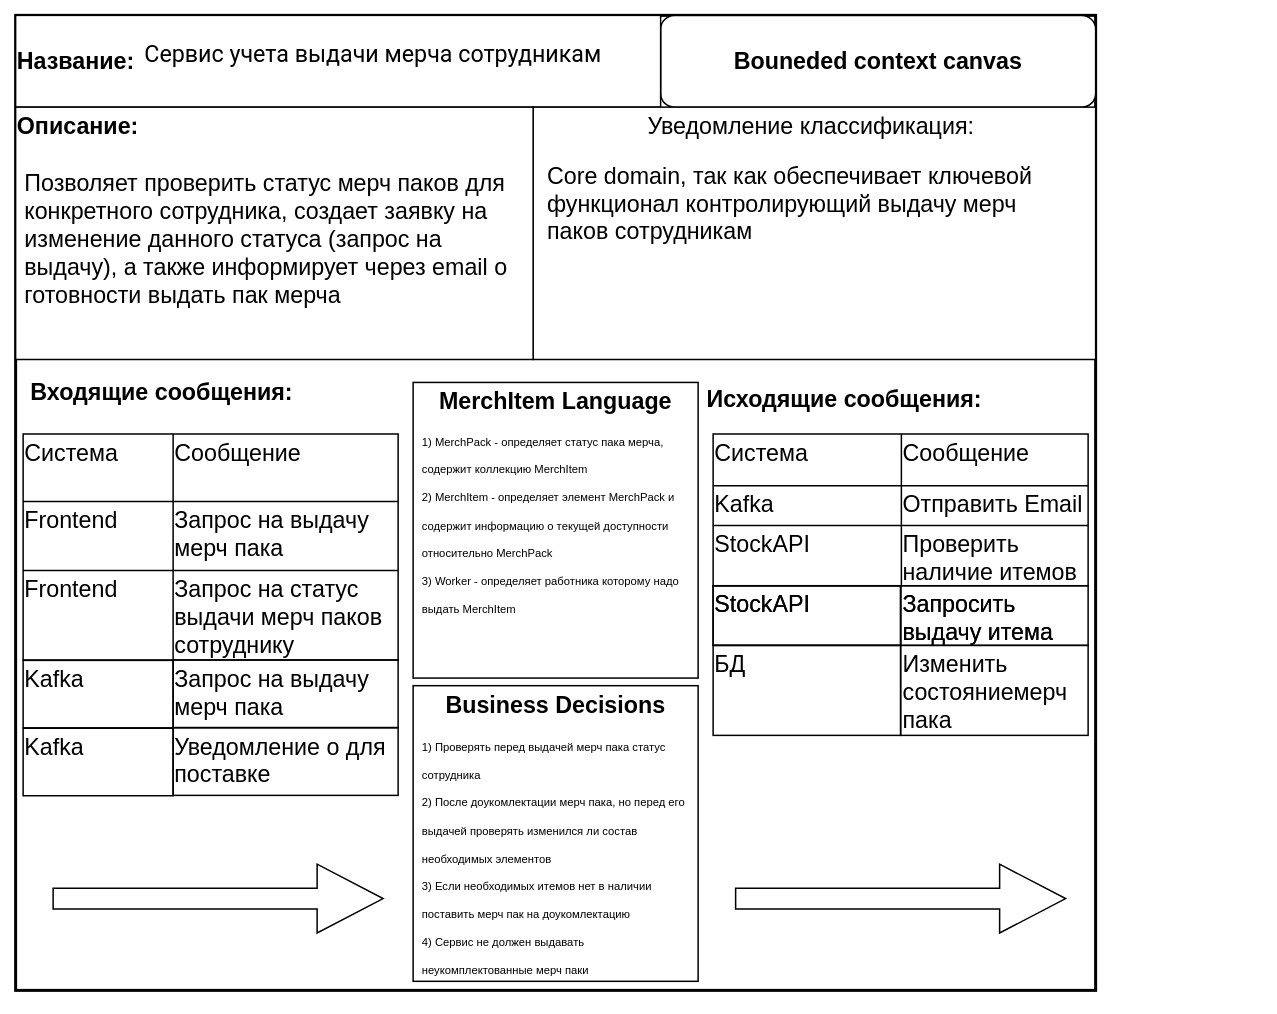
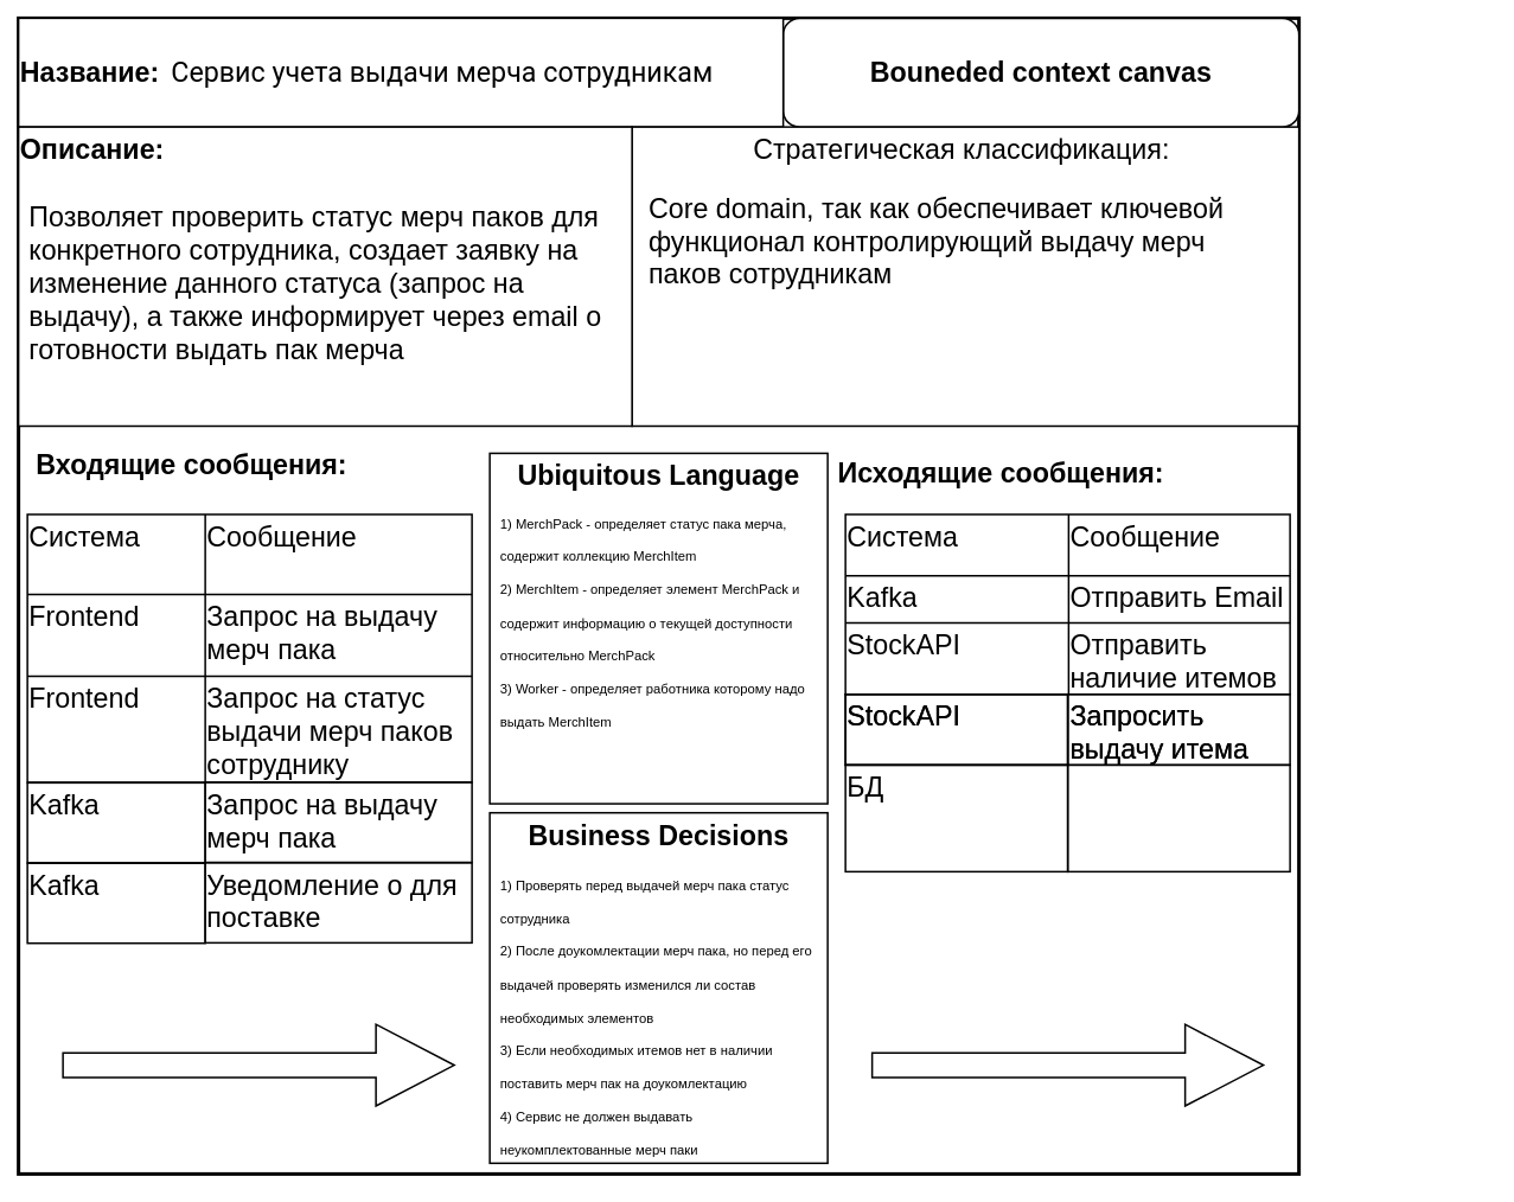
- <mxCell id="52" value="&lt;span style=&quot;font-family: &amp;#34;roboto&amp;#34; , &amp;#34;arial&amp;#34; , sans-serif ; background-color: rgb(255 , 255 , 255)&quot;&gt;&lt;font style=&quot;font-size: 31px&quot;&gt;Сервис учета выдачи мерча сотрудникам&lt;/font&gt;&lt;/span&gt;" style="text;html=1;strokeColor=none;fillColor=none;align=left;verticalAlign=middle;whiteSpace=wrap;rounded=0;shadow=0;fontSize=31;" parent="50" vertex="1"><mxGeometry x="170" y="5.294" width="670" height="91.765" as="geometry" /></mxCell>
+ <mxCell id="52" value="&lt;span style=&quot;font-family: &amp;#34;roboto&amp;#34; , &amp;#34;arial&amp;#34; , sans-serif ; background-color: rgb(255 , 255 , 255)&quot;&gt;&lt;font style=&quot;font-size: 31px&quot;&gt;Сервис учета выдачи мерча сотрудникам&lt;/font&gt;&lt;/span&gt;" style="text;html=1;strokeColor=none;fillColor=none;align=left;verticalAlign=middle;whiteSpace=wrap;rounded=0;shadow=0;fontSize=31;" parent="50" vertex="1"><mxGeometry x="170" y="15.294" width="670" height="91.765" as="geometry" /></mxCell>
- <mxCell id="53" value="&lt;font style=&quot;font-size: 31px&quot;&gt;Уведомление классификация:&amp;nbsp;&lt;/font&gt;" style="rounded=0;whiteSpace=wrap;html=1;shadow=0;strokeColor=default;strokeWidth=2;verticalAlign=top;spacingRight=0;spacing=2;sketch=0;" parent="46" vertex="1"><mxGeometry x="690" y="122.353" width="750" height="336.471" as="geometry" /></mxCell>
+ <mxCell id="53" value="&lt;font style=&quot;font-size: 31px&quot;&gt;Стратегическая классификация:&amp;nbsp;&lt;/font&gt;" style="rounded=0;whiteSpace=wrap;html=1;shadow=0;strokeColor=default;strokeWidth=2;verticalAlign=top;spacingRight=0;spacing=2;sketch=0;" parent="46" vertex="1"><mxGeometry x="690" y="122.353" width="750" height="336.471" as="geometry" /></mxCell>
- <mxCell id="45" value="&lt;b&gt;MerchItem Language&lt;br&gt;&lt;/b&gt;" style="rounded=0;whiteSpace=wrap;html=1;shadow=0;strokeColor=default;strokeWidth=2;verticalAlign=top;fontSize=31;fontStyle=0" parent="2" vertex="1"><mxGeometry x="530" y="489.409" width="380" height="394.184" as="geometry" /></mxCell>
+ <mxCell id="45" value="&lt;b&gt;Ubiquitous Language&lt;br&gt;&lt;/b&gt;" style="rounded=0;whiteSpace=wrap;html=1;shadow=0;strokeColor=default;strokeWidth=2;verticalAlign=top;fontSize=31;fontStyle=0" parent="2" vertex="1"><mxGeometry x="530" y="489.409" width="380" height="394.184" as="geometry" /></mxCell>
- <mxCell id="28" value="Проверить наличие итемов" style="shape=partialRectangle;html=1;whiteSpace=wrap;connectable=0;fillColor=none;top=0;left=0;bottom=0;right=0;overflow=hidden;pointerEvents=1;rounded=0;shadow=0;glass=0;sketch=0;fontSize=31;strokeColor=default;strokeWidth=2;align=left;verticalAlign=top;" parent="26" vertex="1"><mxGeometry x="251" width="249" height="80" as="geometry"><mxRectangle width="249" height="80" as="alternateBounds" /></mxGeometry></mxCell>
+ <mxCell id="28" value="Отправить наличие итемов" style="shape=partialRectangle;html=1;whiteSpace=wrap;connectable=0;fillColor=none;top=0;left=0;bottom=0;right=0;overflow=hidden;pointerEvents=1;rounded=0;shadow=0;glass=0;sketch=0;fontSize=31;strokeColor=default;strokeWidth=2;align=left;verticalAlign=top;" parent="26" vertex="1"><mxGeometry x="251" width="249" height="80" as="geometry"><mxRectangle width="249" height="80" as="alternateBounds" /></mxGeometry></mxCell>
- <mxCell id="44" value="Изменить состояниемерч пака" style="shape=partialRectangle;html=1;whiteSpace=wrap;connectable=0;fillColor=none;top=0;left=0;bottom=0;right=0;overflow=hidden;pointerEvents=1;rounded=0;shadow=0;glass=0;sketch=0;fontSize=31;strokeColor=default;strokeWidth=2;align=left;verticalAlign=top;" parent="3" vertex="1"><mxGeometry x="1181" y="840" width="249" height="110" as="geometry"><mxRectangle width="249" height="80" as="alternateBounds" /></mxGeometry></mxCell>
